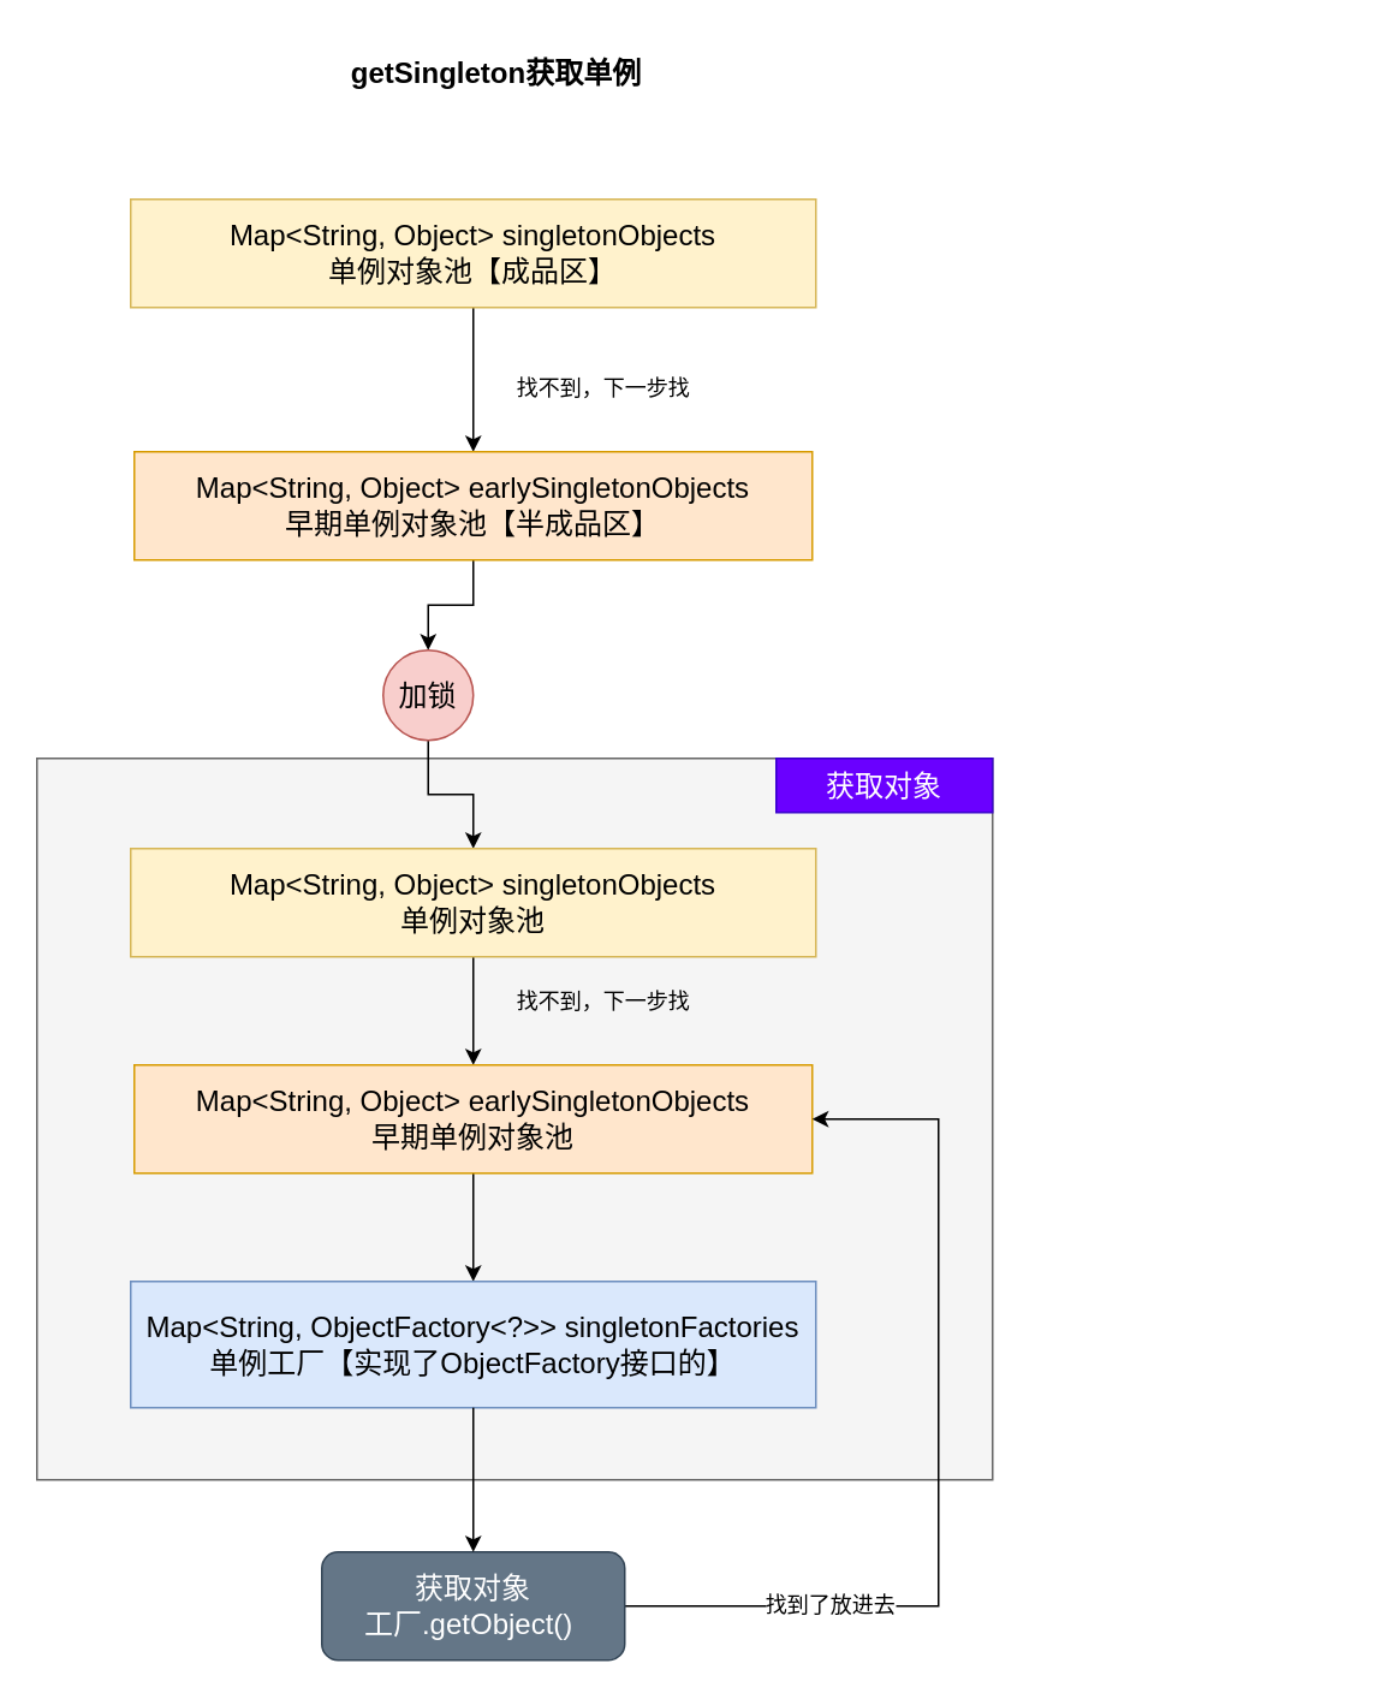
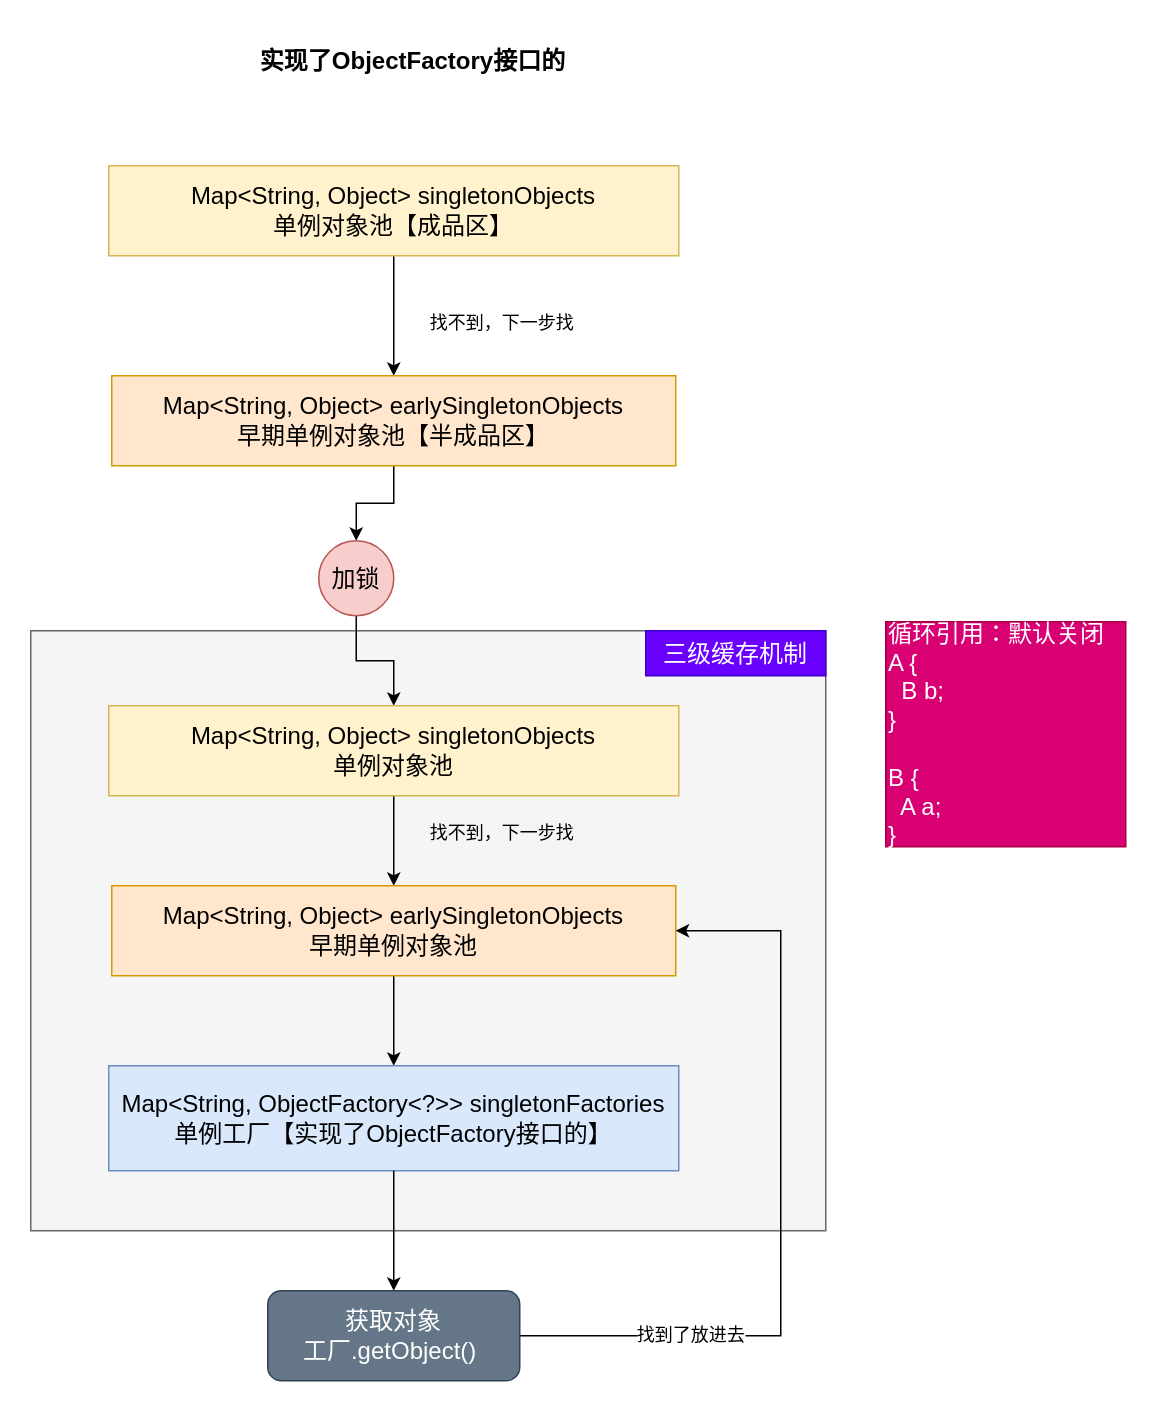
- <mxCell id="22" value="&lt;font style=&quot;font-size: 16px;&quot;&gt;&lt;b&gt;getSingleton获取单例&lt;/b&gt;&lt;/font&gt;" style="text;html=1;align=center;verticalAlign=middle;whiteSpace=wrap;rounded=0;" vertex="1" parent="1"><mxGeometry x="130" y="20" width="290" height="40" as="geometry" /></mxCell>
+ <mxCell id="22" value="&lt;font style=&quot;font-size: 16px;&quot;&gt;&lt;b&gt;实现了ObjectFactory接口的&lt;/b&gt;&lt;/font&gt;" style="text;html=1;align=center;verticalAlign=middle;whiteSpace=wrap;rounded=0;" vertex="1" parent="1"><mxGeometry x="130" y="20" width="290" height="40" as="geometry" /></mxCell>
- <mxCell id="20" value="获取对象" style="rounded=0;whiteSpace=wrap;html=1;strokeColor=#3700CC;align=center;verticalAlign=middle;fontFamily=Helvetica;fontSize=16;fontColor=#ffffff;fillColor=#6a00ff;" vertex="1" parent="1"><mxGeometry x="430" y="420" width="120" height="30" as="geometry" /></mxCell>
+ <mxCell id="20" value="三级缓存机制" style="rounded=0;whiteSpace=wrap;html=1;strokeColor=#3700CC;align=center;verticalAlign=middle;fontFamily=Helvetica;fontSize=16;fontColor=#ffffff;fillColor=#6a00ff;" vertex="1" parent="1"><mxGeometry x="430" y="420" width="120" height="30" as="geometry" /></mxCell>
+ <mxCell id="21" value="&lt;font style=&quot;color: rgb(255, 255, 255);&quot;&gt;循环引用：默认关闭&lt;/font&gt;&lt;div&gt;&lt;font style=&quot;color: rgb(255, 255, 255);&quot;&gt;A {&lt;/font&gt;&lt;/div&gt;&lt;div&gt;&lt;font style=&quot;color: rgb(255, 255, 255);&quot;&gt;&amp;nbsp; B b;&lt;/font&gt;&lt;/div&gt;&lt;div&gt;&lt;font style=&quot;color: rgb(255, 255, 255);&quot;&gt;}&lt;/font&gt;&lt;/div&gt;&lt;div&gt;&lt;font style=&quot;color: rgb(255, 255, 255);&quot;&gt;&lt;br&gt;&lt;/font&gt;&lt;/div&gt;&lt;div&gt;&lt;font style=&quot;color: rgb(255, 255, 255);&quot;&gt;B {&lt;/font&gt;&lt;/div&gt;&lt;div&gt;&lt;font style=&quot;color: rgb(255, 255, 255);&quot;&gt;&amp;nbsp; A a;&lt;/font&gt;&lt;/div&gt;&lt;div&gt;&lt;font style=&quot;color: rgb(255, 255, 255);&quot;&gt;}&lt;/font&gt;&lt;/div&gt;" style="rounded=0;whiteSpace=wrap;html=1;strokeColor=#A50040;align=left;verticalAlign=middle;fontFamily=Helvetica;fontSize=16;fontColor=#ffffff;fillColor=#d80073;" vertex="1" parent="1"><mxGeometry x="590" y="414" width="160" height="150" as="geometry" /></mxCell>
